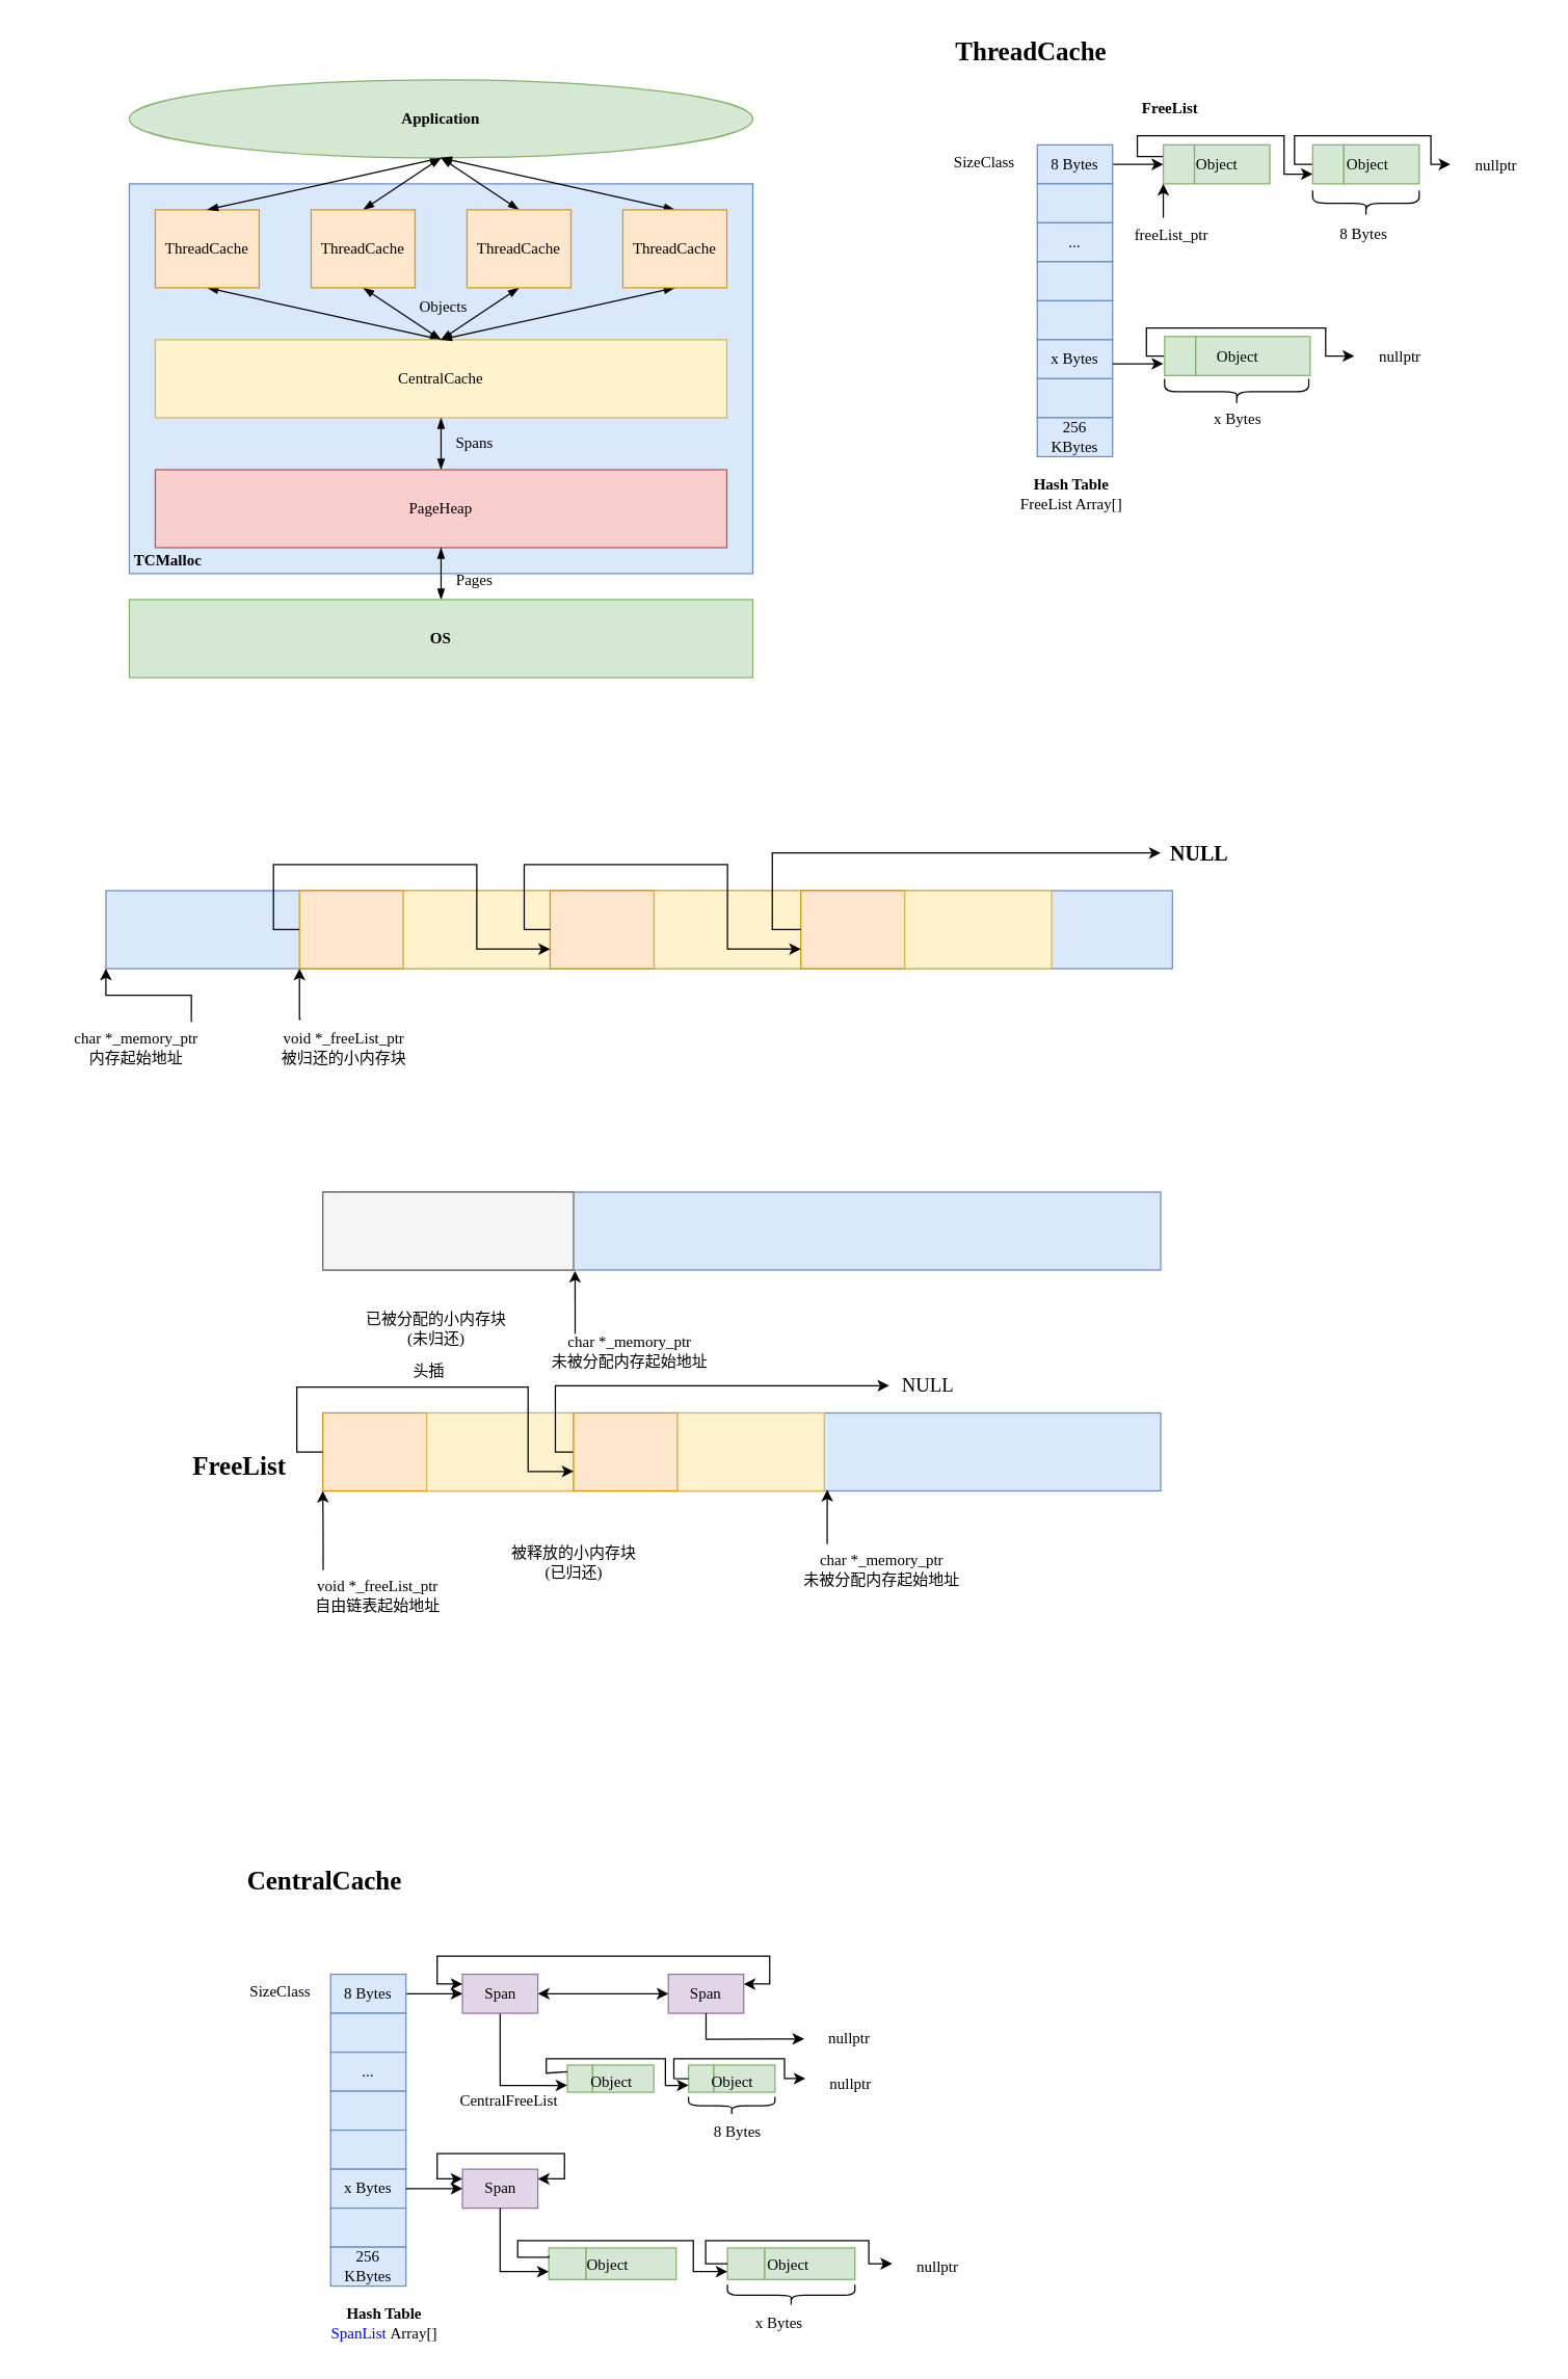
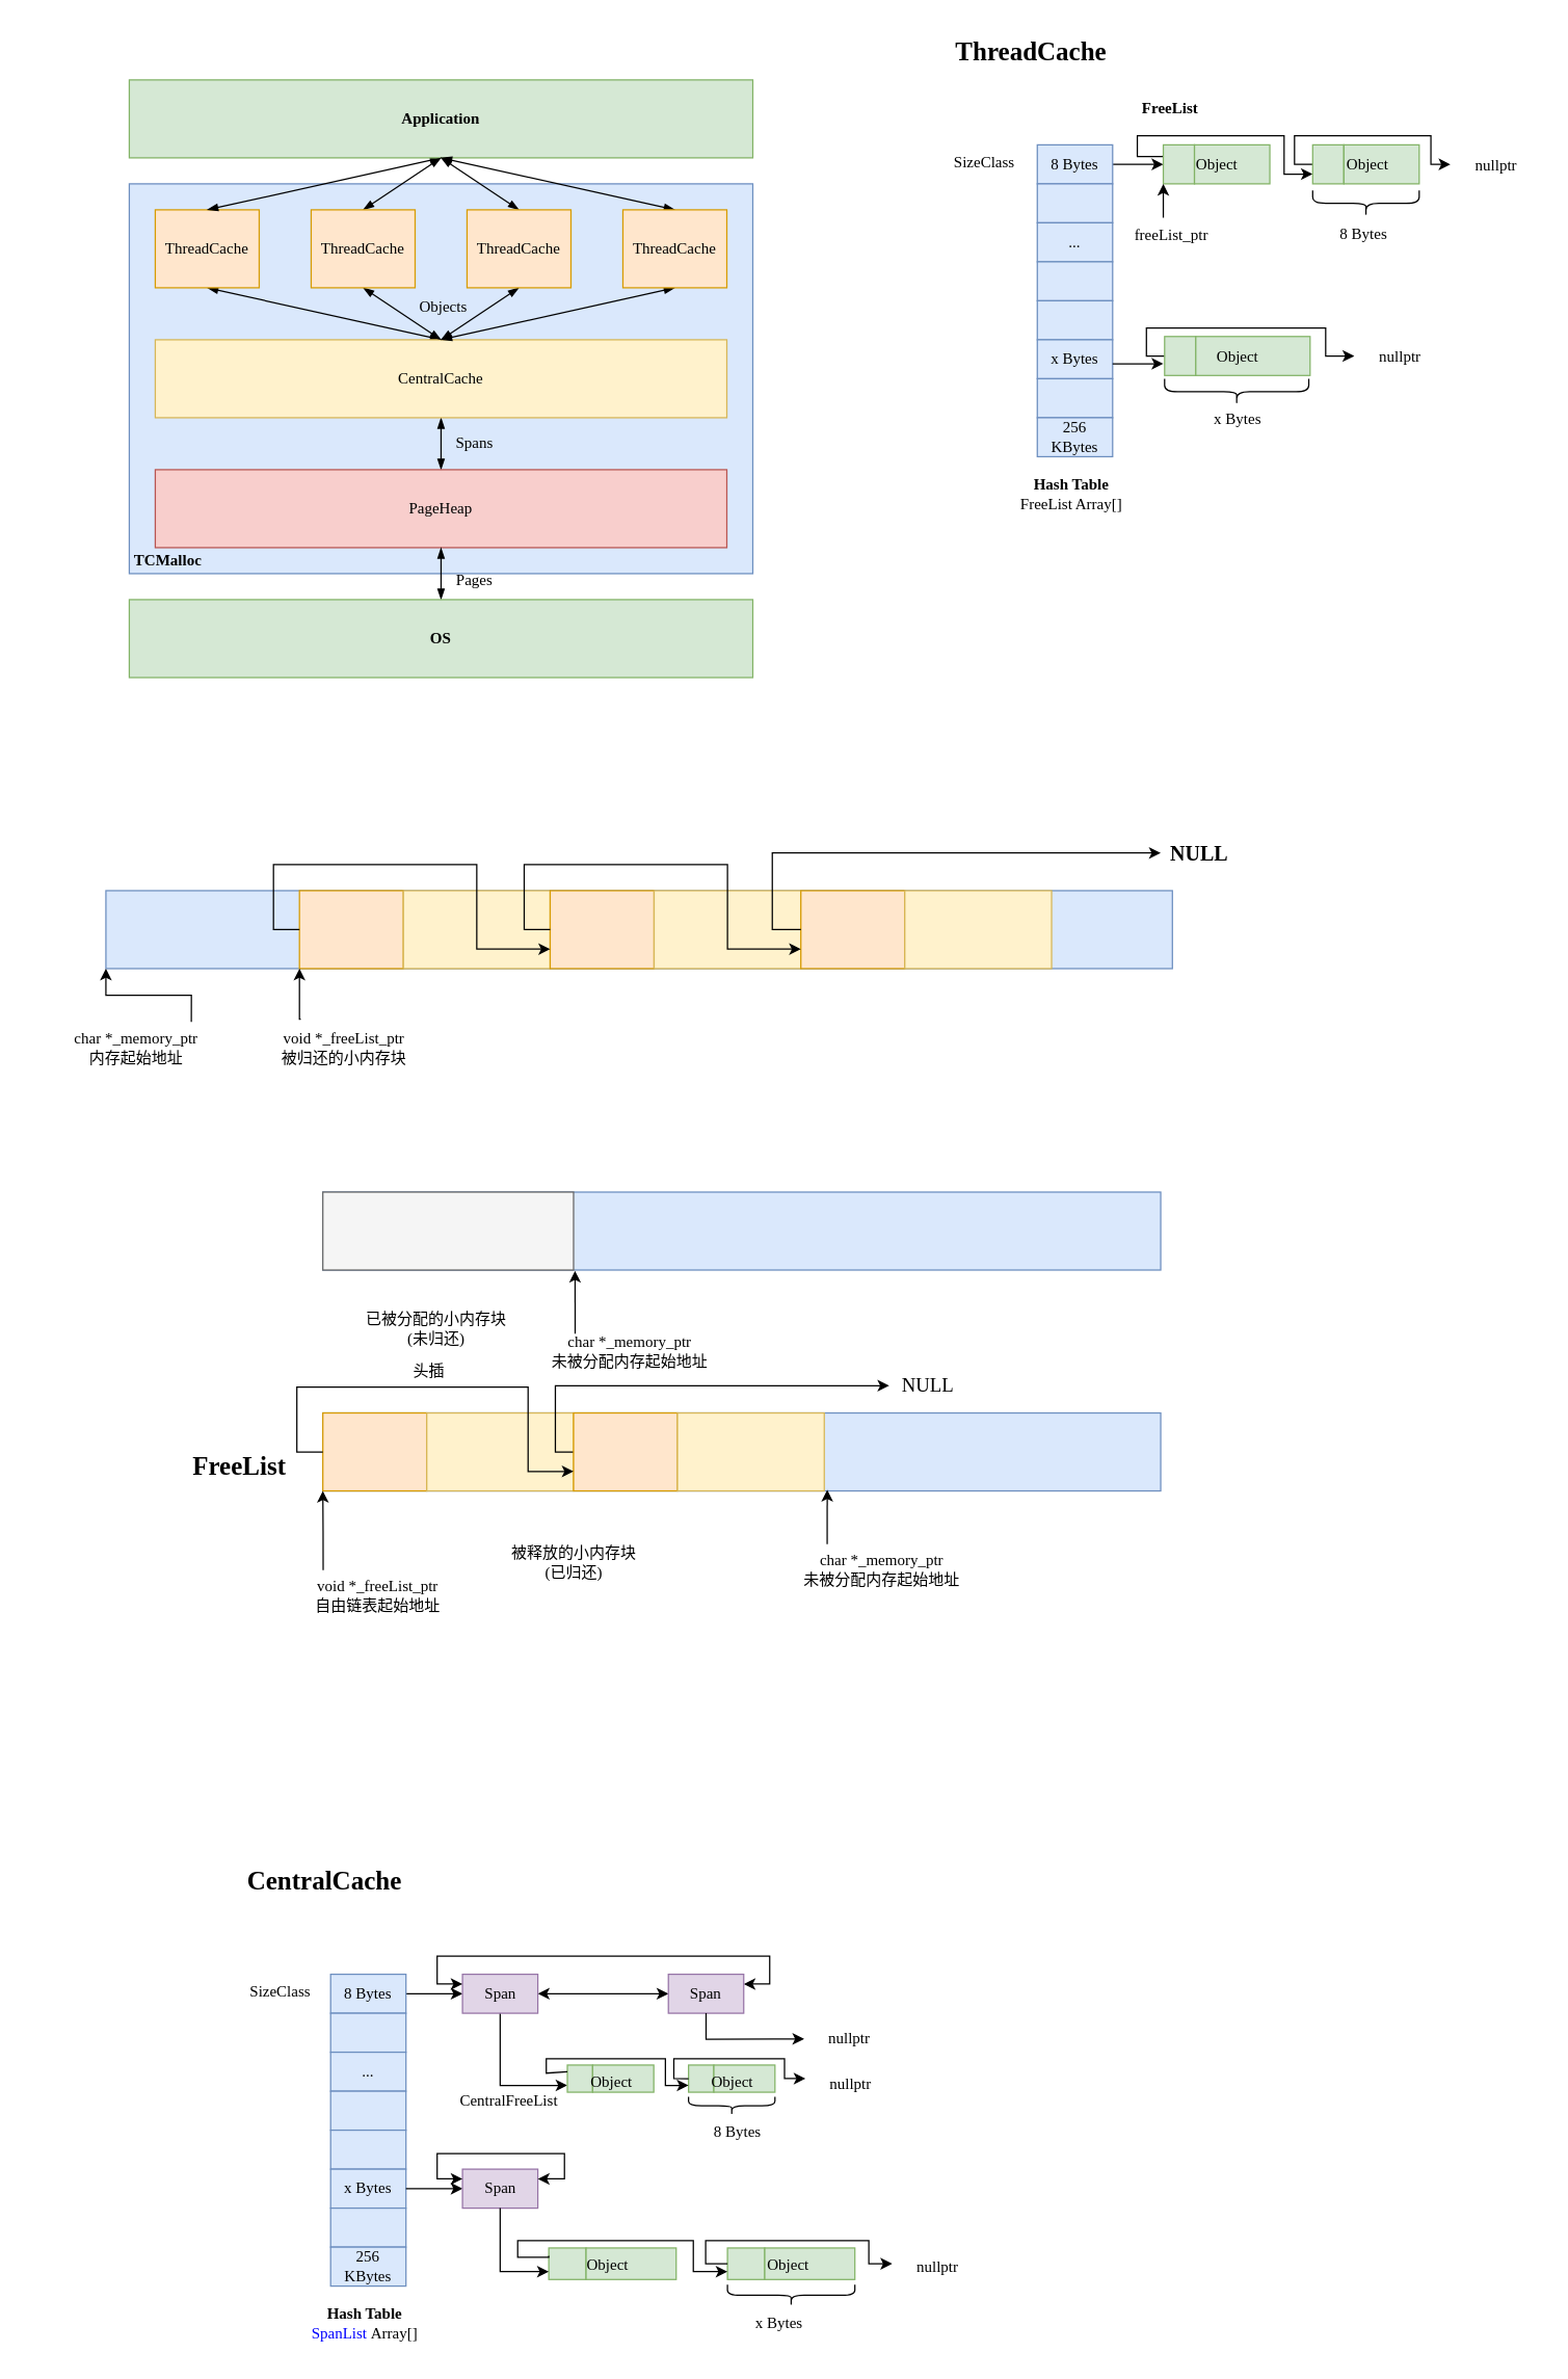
- <mxCell id="7" value="&lt;b&gt;Application&lt;/b&gt;" style="ellipse;whiteSpace=wrap;html=1;fontFamily=Lucida Console;fillColor=#d5e8d4;strokeColor=#82b366;" vertex="1" parent="1"><mxGeometry x="99" y="61" width="480" height="60" as="geometry" /></mxCell>
+ <mxCell id="7" value="&lt;b&gt;Application&lt;/b&gt;" style="rounded=0;whiteSpace=wrap;html=1;fontFamily=Lucida Console;fillColor=#d5e8d4;strokeColor=#82b366;" vertex="1" parent="1"><mxGeometry x="99" y="61" width="480" height="60" as="geometry" /></mxCell>
- <mxCell id="104" value="&lt;font face=&quot;Lucida Console&quot;&gt;&lt;b&gt;Hash Table&lt;/b&gt;&lt;br&gt;&lt;/font&gt;&lt;span style=&quot;border-color: var(--border-color); color: rgb(0, 0, 255); font-family: &amp;quot;Lucida Console&amp;quot;;&quot;&gt;SpanList&lt;/span&gt;&lt;font face=&quot;Lucida Console&quot;&gt;&lt;font color=&quot;#0000ff&quot;&gt;&amp;nbsp;&lt;/font&gt;Array[]&lt;/font&gt;" style="text;html=1;align=center;verticalAlign=middle;resizable=0;points=[];autosize=1;strokeColor=none;fillColor=none;" vertex="1" parent="1"><mxGeometry x="228" y="1767" width="134" height="42" as="geometry" /></mxCell>
+ <mxCell id="104" value="&lt;font face=&quot;Lucida Console&quot;&gt;&lt;b&gt;Hash Table&lt;/b&gt;&lt;br&gt;&lt;/font&gt;&lt;span style=&quot;border-color: var(--border-color); color: rgb(0, 0, 255); font-family: &amp;quot;Lucida Console&amp;quot;;&quot;&gt;SpanList&lt;/span&gt;&lt;font face=&quot;Lucida Console&quot;&gt;&lt;font color=&quot;#0000ff&quot;&gt;&amp;nbsp;&lt;/font&gt;Array[]&lt;/font&gt;" style="text;html=1;align=center;verticalAlign=middle;resizable=0;points=[];autosize=1;strokeColor=none;fillColor=none;" vertex="1" parent="1"><mxGeometry x="213" y="1767" width="134" height="42" as="geometry" /></mxCell>
